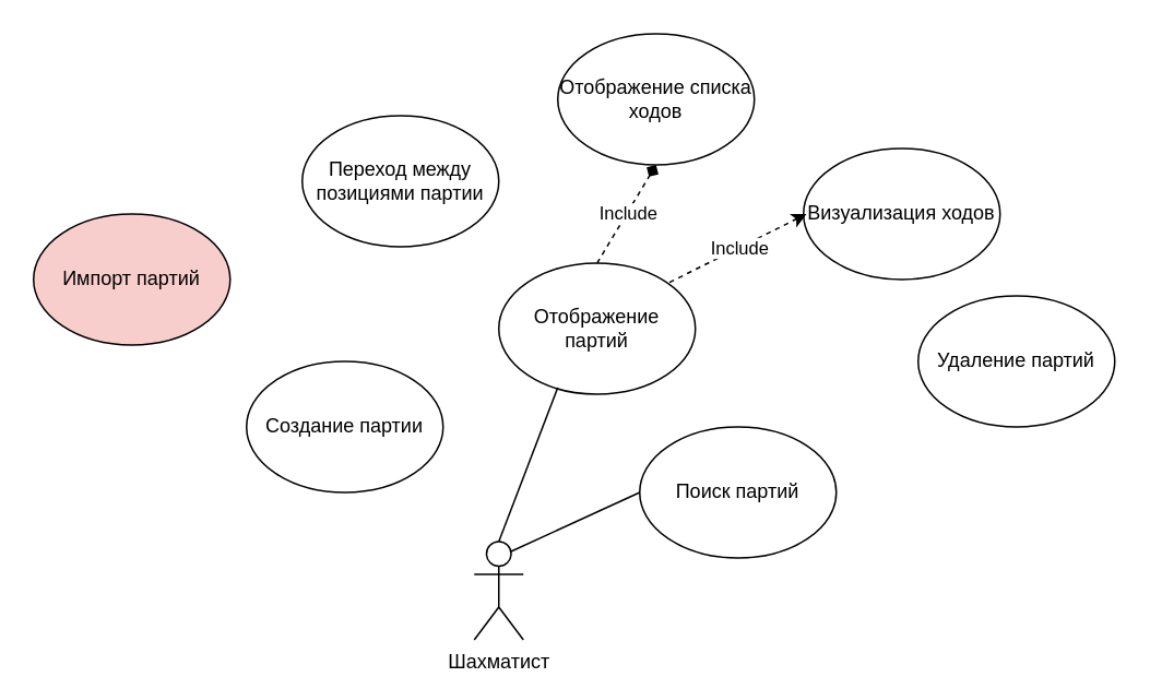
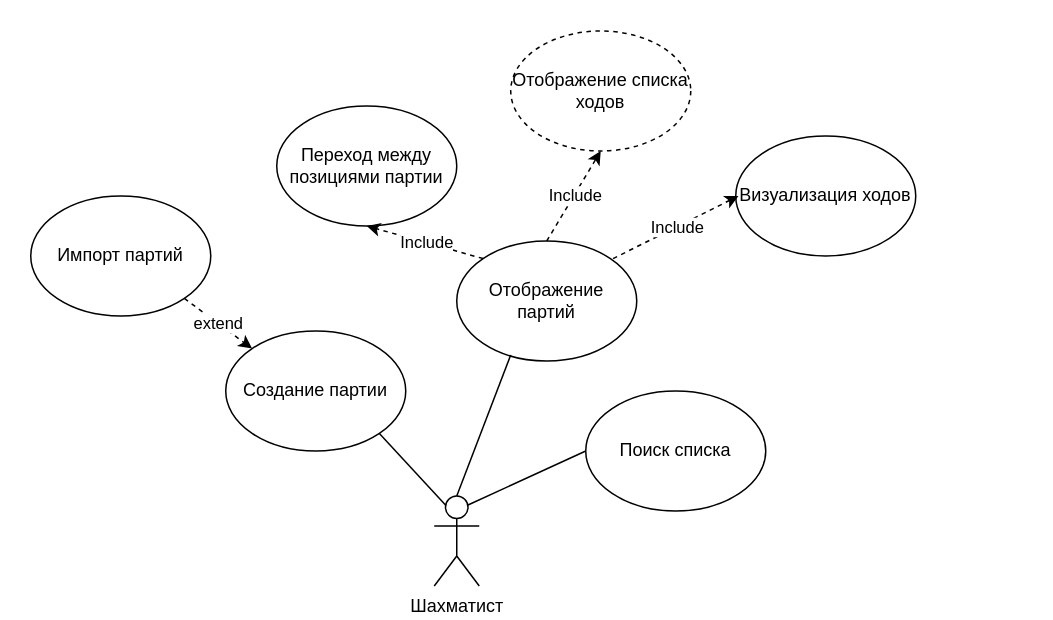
- <mxCell id="6" value="Отображение списка ходов" style="ellipse;whiteSpace=wrap;html=1;" vertex="1" parent="1"><mxGeometry x="340" y="20" width="120" height="80" as="geometry" /></mxCell>
+ <mxCell id="6" value="Отображение списка ходов" style="ellipse;whiteSpace=wrap;html=1;dashed=1;" vertex="1" parent="1"><mxGeometry x="340" y="20" width="120" height="80" as="geometry" /></mxCell>
- <mxCell id="18" value="" style="endArrow=diamond;html=1;rounded=0;entryX=0.5;entryY=1;entryDx=0;entryDy=0;exitX=0.5;exitY=0;exitDx=0;exitDy=0;dashed=1;" edge="1" parent="1" source="10" target="6"><mxGeometry relative="1" as="geometry"><mxPoint x="260" y="250" as="sourcePoint" /><mxPoint x="360" y="250" as="targetPoint" /></mxGeometry></mxCell>
+ <mxCell id="18" value="" style="endArrow=classic;html=1;rounded=0;entryX=0.5;entryY=1;entryDx=0;entryDy=0;exitX=0.5;exitY=0;exitDx=0;exitDy=0;dashed=1;" edge="1" parent="1" source="10" target="6"><mxGeometry relative="1" as="geometry"><mxPoint x="260" y="250" as="sourcePoint" /><mxPoint x="360" y="250" as="targetPoint" /></mxGeometry></mxCell>
+ <mxCell id="16" value="" style="endArrow=classic;html=1;rounded=0;entryX=0.5;entryY=1;entryDx=0;entryDy=0;exitX=0;exitY=0;exitDx=0;exitDy=0;dashed=1;" edge="1" parent="1" source="10" target="7"><mxGeometry relative="1" as="geometry"><mxPoint x="260" y="250" as="sourcePoint" /><mxPoint x="360" y="250" as="targetPoint" /></mxGeometry></mxCell>
+ <mxCell id="17" value="Include" style="edgeLabel;resizable=0;html=1;align=center;verticalAlign=middle;" connectable="0" vertex="1" parent="16"><mxGeometry relative="1" as="geometry" /></mxCell>
- <mxCell id="4" value="Импорт партий" style="ellipse;whiteSpace=wrap;html=1;fillColor=#f8cecc;" vertex="1" parent="1"><mxGeometry x="20" y="130" width="120" height="80" as="geometry" /></mxCell>
+ <mxCell id="4" value="Импорт партий" style="ellipse;whiteSpace=wrap;html=1;" vertex="1" parent="1"><mxGeometry x="20" y="130" width="120" height="80" as="geometry" /></mxCell>
+ <mxCell id="11" value="" style="endArrow=classic;html=1;rounded=0;exitX=1;exitY=1;exitDx=0;exitDy=0;entryX=0;entryY=0;entryDx=0;entryDy=0;dashed=1;" edge="1" parent="1" source="4" target="9"><mxGeometry relative="1" as="geometry"><mxPoint x="240" y="240" as="sourcePoint" /><mxPoint x="340" y="240" as="targetPoint" /></mxGeometry></mxCell>
+ <mxCell id="12" value="extend" style="edgeLabel;resizable=0;html=1;align=center;verticalAlign=middle;" connectable="0" vertex="1" parent="11"><mxGeometry relative="1" as="geometry" /></mxCell>
- <mxCell id="8" value="Удаление партий" style="ellipse;whiteSpace=wrap;html=1;" vertex="1" parent="1"><mxGeometry x="560" y="180" width="120" height="80" as="geometry" /></mxCell>
- <mxCell id="5" value="Поиск партий" style="ellipse;whiteSpace=wrap;html=1;" vertex="1" parent="1"><mxGeometry x="390" y="260" width="120" height="80" as="geometry" /></mxCell>
+ <mxCell id="5" value="Поиск списка" style="ellipse;whiteSpace=wrap;html=1;" vertex="1" parent="1"><mxGeometry x="390" y="260" width="120" height="80" as="geometry" /></mxCell>
+ <mxCell id="13" value="" style="endArrow=none;html=1;rounded=0;entryX=0.25;entryY=0.1;entryDx=0;entryDy=0;entryPerimeter=0;exitX=1;exitY=1;exitDx=0;exitDy=0;" edge="1" parent="1" source="9" target="2"><mxGeometry width="50" height="50" relative="1" as="geometry"><mxPoint x="280" y="270" as="sourcePoint" /><mxPoint x="330" y="220" as="targetPoint" /></mxGeometry></mxCell>
